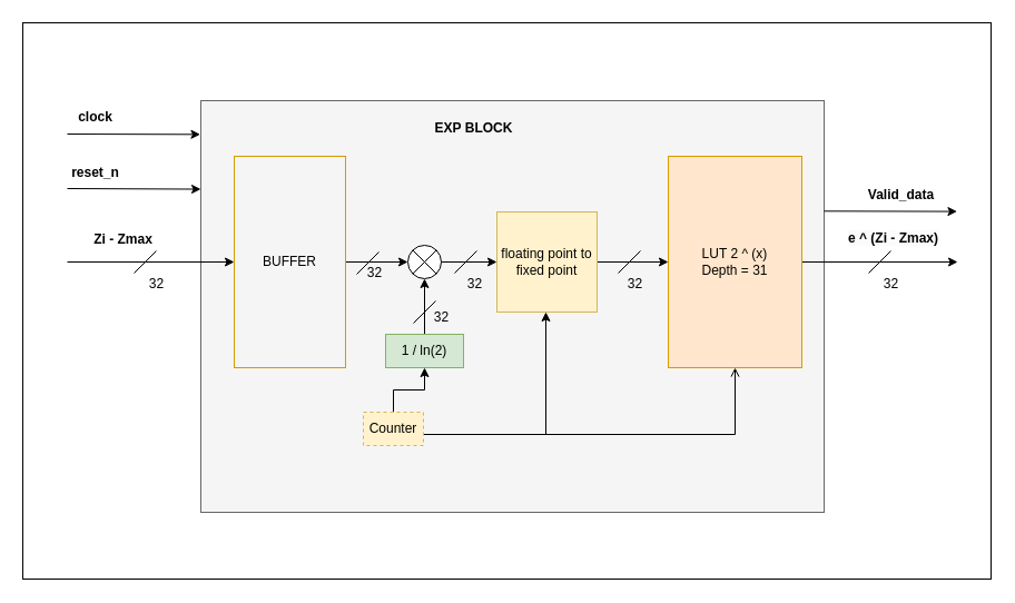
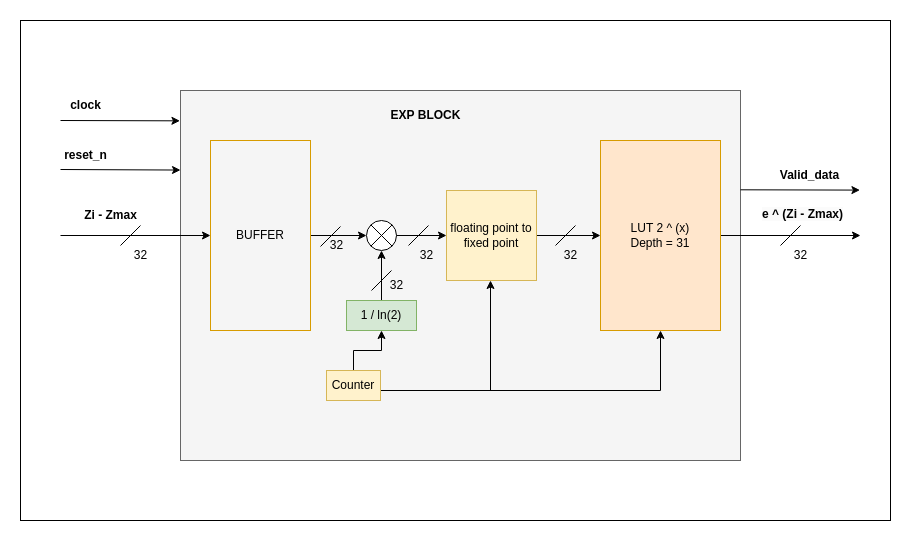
- <mxCell id="41" style="edgeStyle=orthogonalEdgeStyle;rounded=0;orthogonalLoop=1;jettySize=auto;html=1;entryX=0.5;entryY=1;entryDx=0;entryDy=0;fontSize=12;endArrow=open;" parent="1" source="42" target="20" edge="1"><mxGeometry relative="1" as="geometry"><Array as="points"><mxPoint x="660" y="390" /></Array></mxGeometry></mxCell>
+ <mxCell id="41" style="edgeStyle=orthogonalEdgeStyle;rounded=0;orthogonalLoop=1;jettySize=auto;html=1;entryX=0.5;entryY=1;entryDx=0;entryDy=0;fontSize=12;" parent="1" source="42" target="20" edge="1"><mxGeometry relative="1" as="geometry"><Array as="points"><mxPoint x="660" y="390" /></Array></mxGeometry></mxCell>
- <mxCell id="42" value="Counter" style="rounded=0;whiteSpace=wrap;html=1;fontSize=12;fillColor=#fff2cc;strokeColor=#d6b656;dashed=1;" parent="1" vertex="1"><mxGeometry x="326" y="370" width="54" height="30" as="geometry" /></mxCell>
+ <mxCell id="42" value="Counter" style="rounded=0;whiteSpace=wrap;html=1;fontSize=12;fillColor=#fff2cc;strokeColor=#d6b656;" parent="1" vertex="1"><mxGeometry x="326" y="370" width="54" height="30" as="geometry" /></mxCell>
